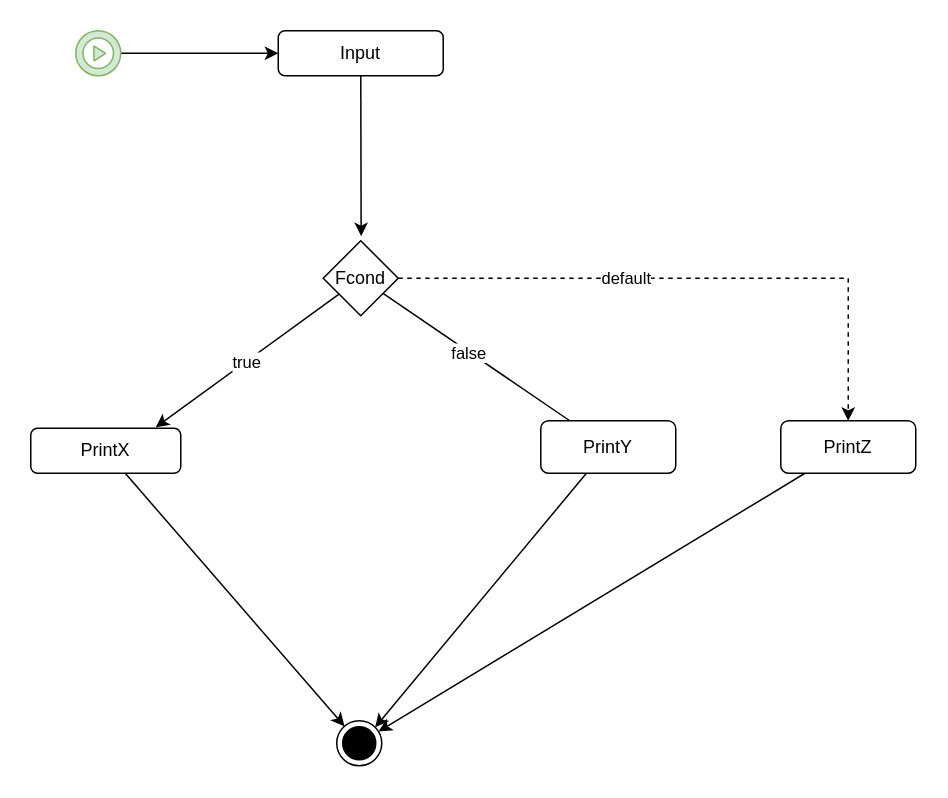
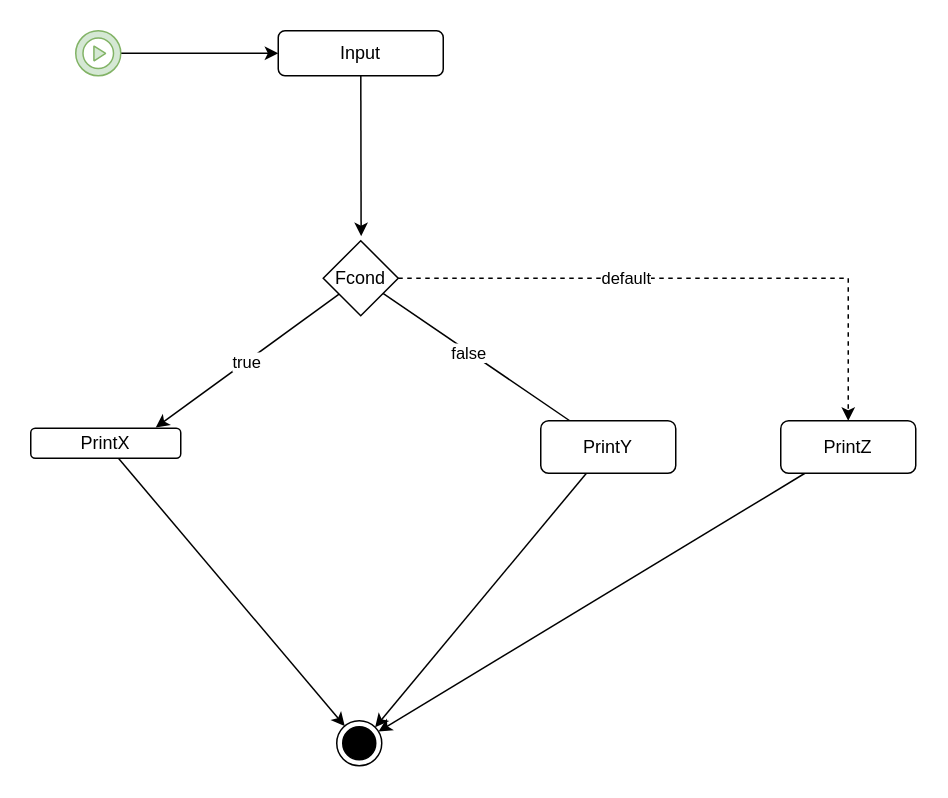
- <mxCell id="15" value="PrintX" style="rounded=1;whiteSpace=wrap;html=1;" parent="1" vertex="1"><mxGeometry x="20" y="285" width="100" height="30" as="geometry" /></mxCell>
+ <mxCell id="15" value="PrintX" style="rounded=1;whiteSpace=wrap;html=1;" parent="1" vertex="1"><mxGeometry x="20" y="285" width="100" height="20" as="geometry" /></mxCell>
